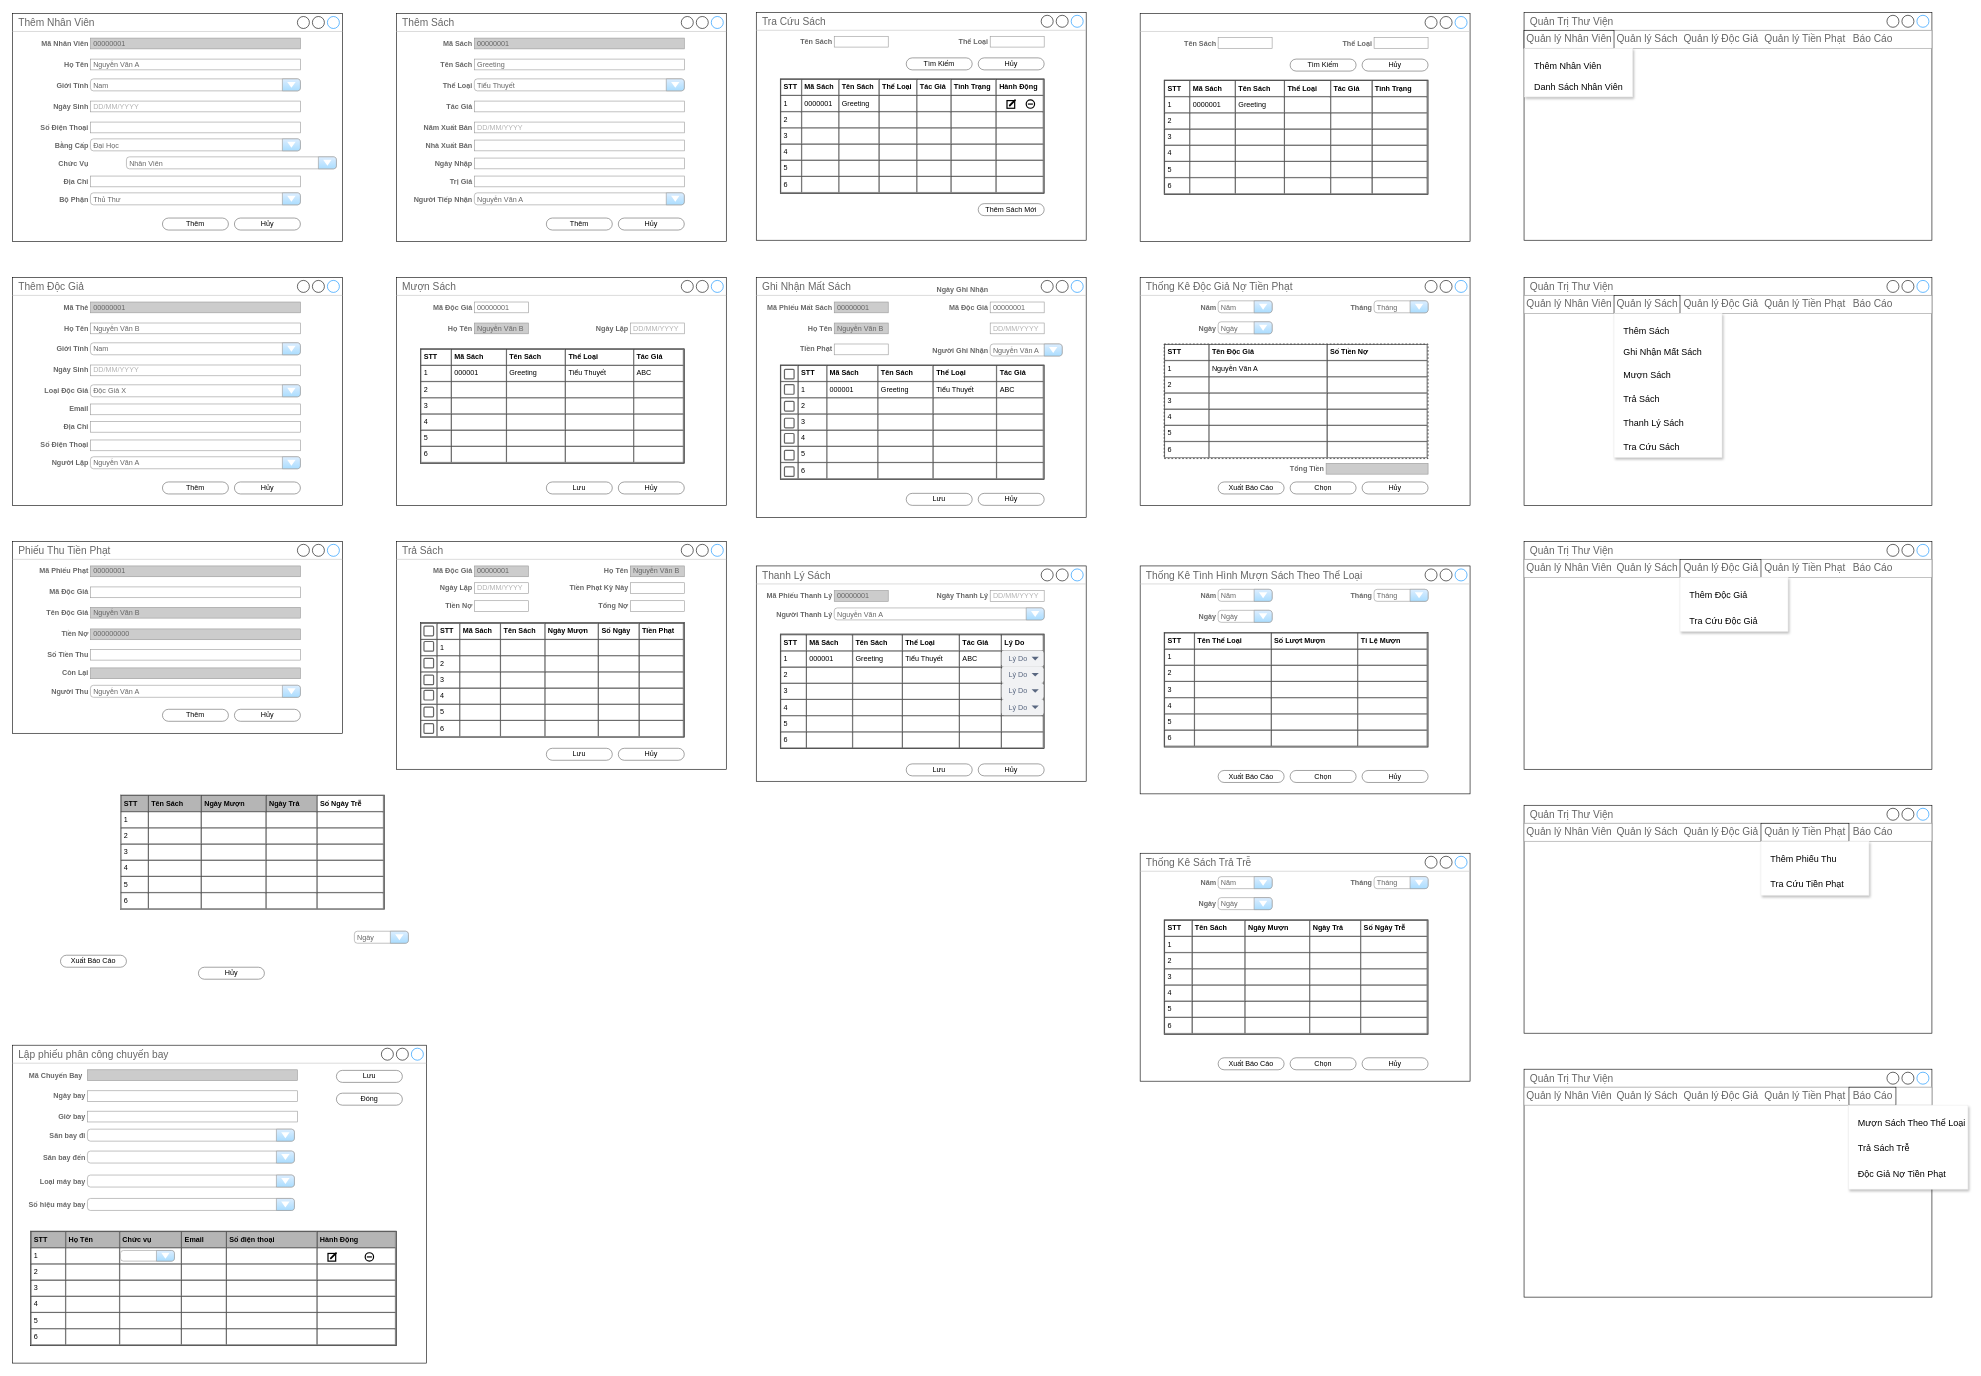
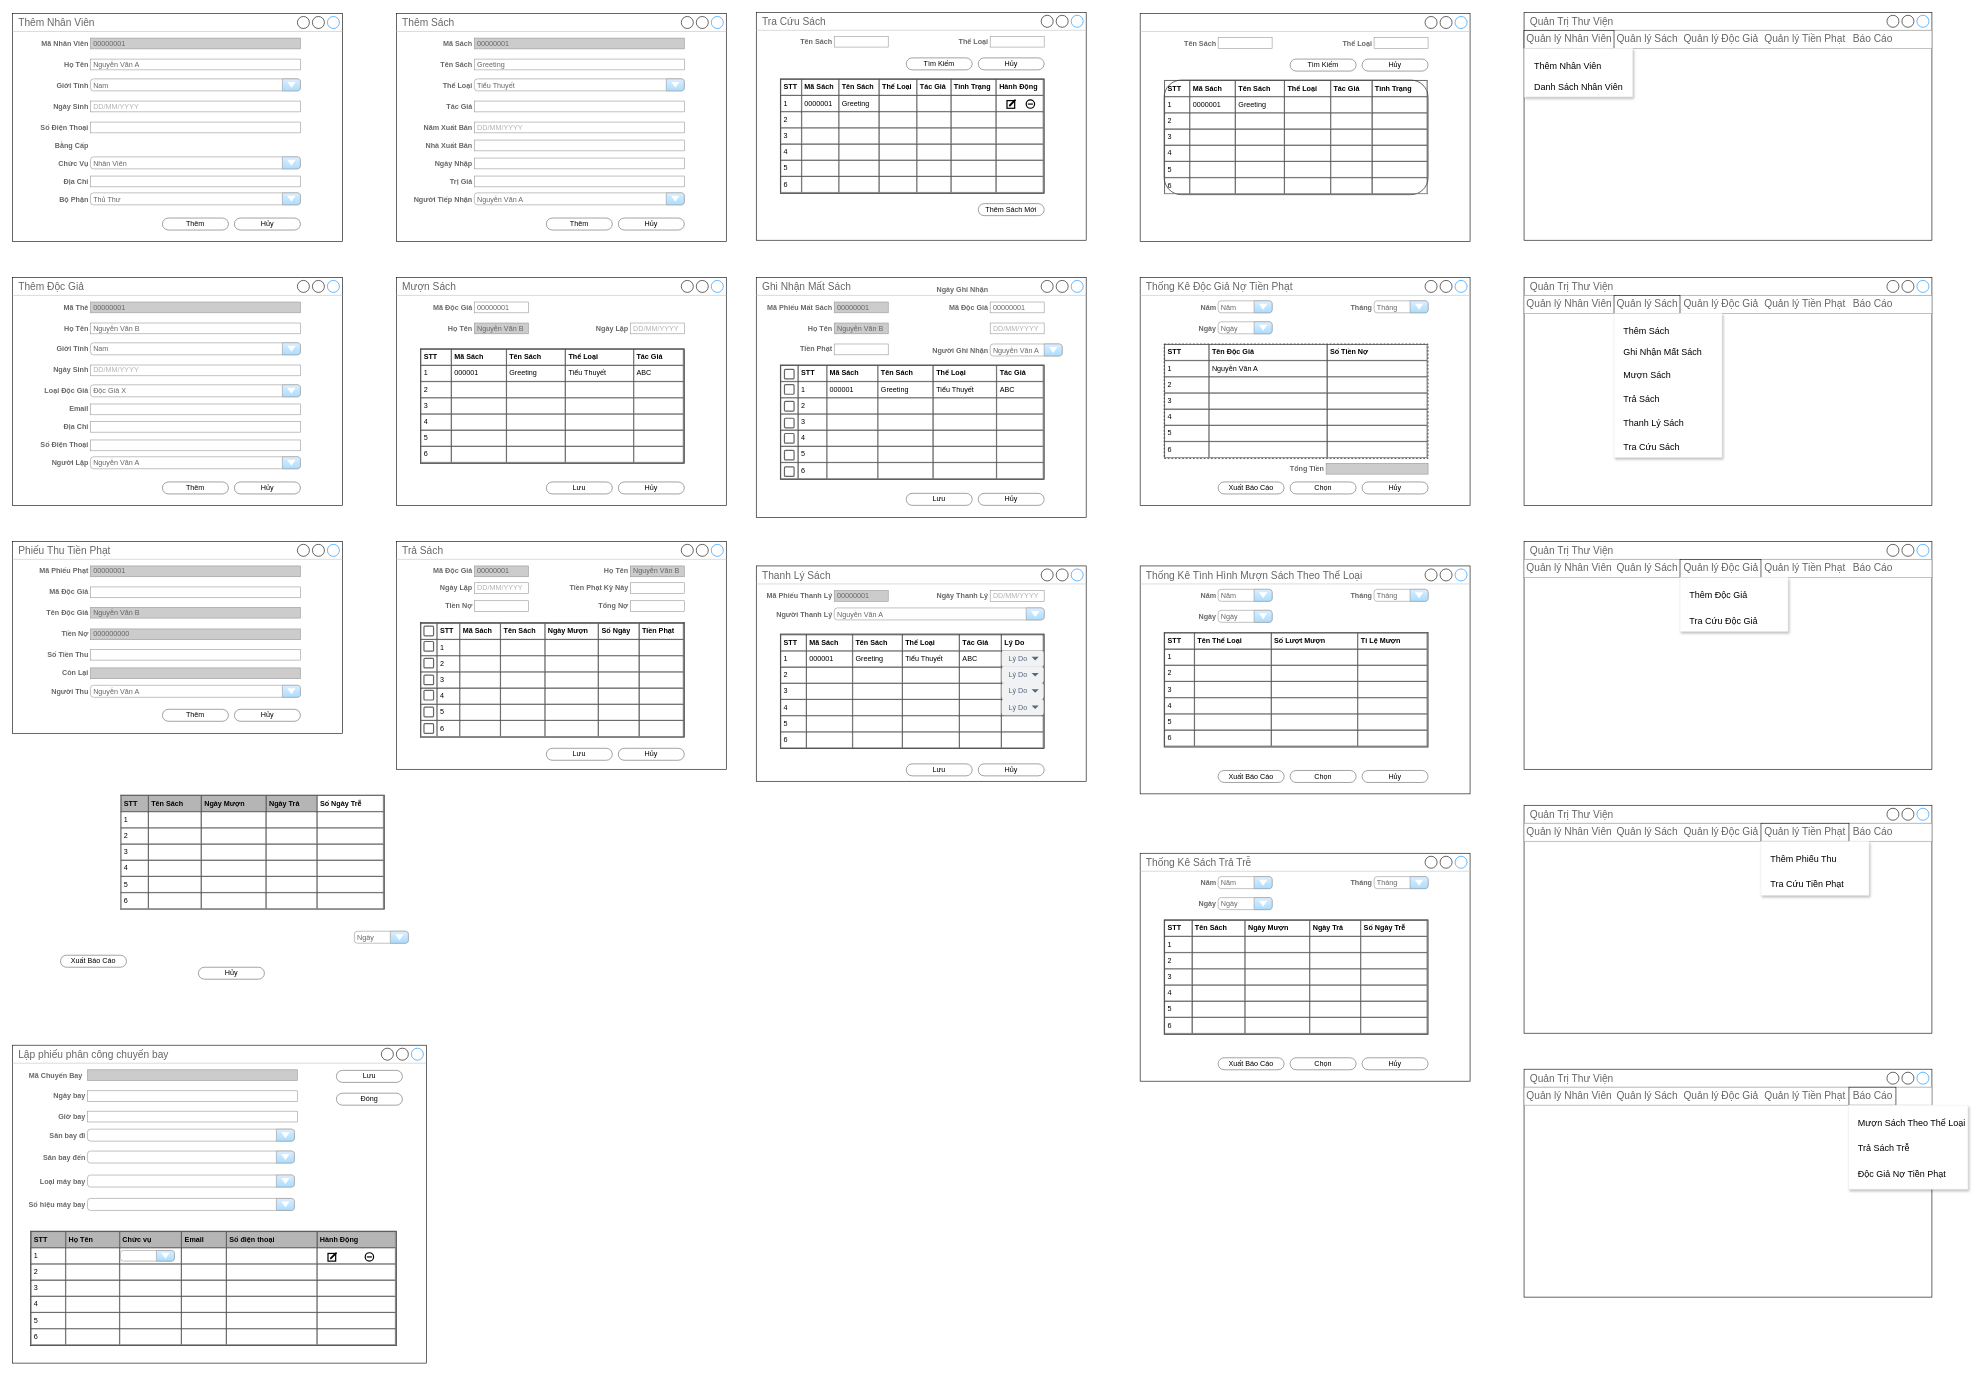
- <mxCell id="173" value="&lt;table cellpadding=&quot;4&quot; cellspacing=&quot;0&quot; border=&quot;1&quot; style=&quot;font-size:1em;width:100%;height:100%;&quot;&gt;&lt;tbody&gt;&lt;tr&gt;&lt;th&gt;STT&lt;/th&gt;&lt;th&gt;Mã Sách&lt;/th&gt;&lt;td&gt;&lt;b&gt;Tên Sách&lt;br&gt;&lt;/b&gt;&lt;/td&gt;&lt;td&gt;&lt;b&gt;Thể Loại&lt;/b&gt;&lt;/td&gt;&lt;td&gt;&lt;b&gt;Tác Giả&lt;/b&gt;&lt;/td&gt;&lt;td&gt;&lt;b&gt;Tình Trạng&lt;/b&gt;&lt;/td&gt;&lt;/tr&gt;&lt;tr&gt;&lt;td&gt;1&lt;/td&gt;&lt;td&gt;0000001&lt;/td&gt;&lt;td&gt;Greeting&lt;/td&gt;&lt;td&gt;&lt;br&gt;&lt;/td&gt;&lt;td&gt;&lt;br&gt;&lt;/td&gt;&lt;td&gt;&lt;br&gt;&lt;/td&gt;&lt;/tr&gt;&lt;tr&gt;&lt;td&gt;2&lt;/td&gt;&lt;td&gt;&lt;/td&gt;&lt;td&gt;&lt;br&gt;&lt;/td&gt;&lt;td&gt;&lt;br&gt;&lt;/td&gt;&lt;td&gt;&lt;br&gt;&lt;/td&gt;&lt;td&gt;&lt;br&gt;&lt;/td&gt;&lt;/tr&gt;&lt;tr&gt;&lt;td&gt;3&lt;/td&gt;&lt;td&gt;&lt;br&gt;&lt;/td&gt;&lt;td&gt;&lt;br&gt;&lt;/td&gt;&lt;td&gt;&lt;br&gt;&lt;/td&gt;&lt;td&gt;&lt;br&gt;&lt;/td&gt;&lt;td&gt;&lt;br&gt;&lt;/td&gt;&lt;/tr&gt;&lt;tr&gt;&lt;td&gt;4&lt;/td&gt;&lt;td&gt;&lt;br&gt;&lt;/td&gt;&lt;td&gt;&lt;br&gt;&lt;/td&gt;&lt;td&gt;&lt;br&gt;&lt;/td&gt;&lt;td&gt;&lt;br&gt;&lt;/td&gt;&lt;td&gt;&lt;br&gt;&lt;/td&gt;&lt;/tr&gt;&lt;tr&gt;&lt;td&gt;5&lt;/td&gt;&lt;td&gt;&lt;br&gt;&lt;/td&gt;&lt;td&gt;&lt;br&gt;&lt;/td&gt;&lt;td&gt;&lt;br&gt;&lt;/td&gt;&lt;td&gt;&lt;br&gt;&lt;/td&gt;&lt;td&gt;&lt;br&gt;&lt;/td&gt;&lt;/tr&gt;&lt;tr&gt;&lt;td&gt;6&lt;/td&gt;&lt;td&gt;&lt;br&gt;&lt;/td&gt;&lt;td&gt;&lt;br&gt;&lt;/td&gt;&lt;td&gt;&lt;br&gt;&lt;/td&gt;&lt;td&gt;&lt;br&gt;&lt;/td&gt;&lt;td&gt;&lt;br&gt;&lt;/td&gt;&lt;/tr&gt;&lt;/tbody&gt;&lt;/table&gt; " style="verticalAlign=top;align=left;overflow=fill;fontSize=12;fontFamily=Helvetica;html=1;fontColor=#000000;fillColor=#FFFFFF;gradientColor=none;rounded=0;shadow=0;sketch=0;" parent="1" vertex="1"><mxGeometry x="1940" y="133" width="440" height="191" as="geometry" /></mxCell>
+ <mxCell id="173" value="&lt;table cellpadding=&quot;4&quot; cellspacing=&quot;0&quot; border=&quot;1&quot; style=&quot;font-size:1em;width:100%;height:100%;&quot;&gt;&lt;tbody&gt;&lt;tr&gt;&lt;th&gt;STT&lt;/th&gt;&lt;th&gt;Mã Sách&lt;/th&gt;&lt;td&gt;&lt;b&gt;Tên Sách&lt;br&gt;&lt;/b&gt;&lt;/td&gt;&lt;td&gt;&lt;b&gt;Thể Loại&lt;/b&gt;&lt;/td&gt;&lt;td&gt;&lt;b&gt;Tác Giả&lt;/b&gt;&lt;/td&gt;&lt;td&gt;&lt;b&gt;Tình Trạng&lt;/b&gt;&lt;/td&gt;&lt;/tr&gt;&lt;tr&gt;&lt;td&gt;1&lt;/td&gt;&lt;td&gt;0000001&lt;/td&gt;&lt;td&gt;Greeting&lt;/td&gt;&lt;td&gt;&lt;br&gt;&lt;/td&gt;&lt;td&gt;&lt;br&gt;&lt;/td&gt;&lt;td&gt;&lt;br&gt;&lt;/td&gt;&lt;/tr&gt;&lt;tr&gt;&lt;td&gt;2&lt;/td&gt;&lt;td&gt;&lt;/td&gt;&lt;td&gt;&lt;br&gt;&lt;/td&gt;&lt;td&gt;&lt;br&gt;&lt;/td&gt;&lt;td&gt;&lt;br&gt;&lt;/td&gt;&lt;td&gt;&lt;br&gt;&lt;/td&gt;&lt;/tr&gt;&lt;tr&gt;&lt;td&gt;3&lt;/td&gt;&lt;td&gt;&lt;br&gt;&lt;/td&gt;&lt;td&gt;&lt;br&gt;&lt;/td&gt;&lt;td&gt;&lt;br&gt;&lt;/td&gt;&lt;td&gt;&lt;br&gt;&lt;/td&gt;&lt;td&gt;&lt;br&gt;&lt;/td&gt;&lt;/tr&gt;&lt;tr&gt;&lt;td&gt;4&lt;/td&gt;&lt;td&gt;&lt;br&gt;&lt;/td&gt;&lt;td&gt;&lt;br&gt;&lt;/td&gt;&lt;td&gt;&lt;br&gt;&lt;/td&gt;&lt;td&gt;&lt;br&gt;&lt;/td&gt;&lt;td&gt;&lt;br&gt;&lt;/td&gt;&lt;/tr&gt;&lt;tr&gt;&lt;td&gt;5&lt;/td&gt;&lt;td&gt;&lt;br&gt;&lt;/td&gt;&lt;td&gt;&lt;br&gt;&lt;/td&gt;&lt;td&gt;&lt;br&gt;&lt;/td&gt;&lt;td&gt;&lt;br&gt;&lt;/td&gt;&lt;td&gt;&lt;br&gt;&lt;/td&gt;&lt;/tr&gt;&lt;tr&gt;&lt;td&gt;6&lt;/td&gt;&lt;td&gt;&lt;br&gt;&lt;/td&gt;&lt;td&gt;&lt;br&gt;&lt;/td&gt;&lt;td&gt;&lt;br&gt;&lt;/td&gt;&lt;td&gt;&lt;br&gt;&lt;/td&gt;&lt;td&gt;&lt;br&gt;&lt;/td&gt;&lt;/tr&gt;&lt;/tbody&gt;&lt;/table&gt; " style="verticalAlign=top;align=left;overflow=fill;fontSize=12;fontFamily=Helvetica;html=1;fontColor=#000000;fillColor=#FFFFFF;gradientColor=none;shadow=0;sketch=0;rounded=1;" parent="1" vertex="1"><mxGeometry x="1940" y="133" width="440" height="191" as="geometry" /></mxCell>
- <mxCell id="43" value="&lt;span style=&quot;font-size: 12px;&quot;&gt;Đại Học&lt;/span&gt;" style="strokeWidth=1;shadow=0;dashed=0;align=center;html=1;shape=mxgraph.mockup.forms.comboBox;strokeColor=#999999;fillColor=#ddeeff;align=left;fillColor2=#aaddff;mainText=;fontColor=#666666;fontSize=17;spacingLeft=3;" parent="1" vertex="1"><mxGeometry x="150" y="231" width="350" height="20" as="geometry" /></mxCell>
- <mxCell id="44" value="&lt;span style=&quot;font-size: 12px;&quot;&gt;Nhân Viên&lt;/span&gt;" style="strokeWidth=1;shadow=0;dashed=0;align=center;html=1;shape=mxgraph.mockup.forms.comboBox;strokeColor=#999999;fillColor=#ddeeff;align=left;fillColor2=#aaddff;mainText=;fontColor=#666666;fontSize=17;spacingLeft=3;" parent="1" vertex="1"><mxGeometry x="210" y="261" width="350" height="20" as="geometry" /></mxCell>
+ <mxCell id="44" value="&lt;span style=&quot;font-size: 12px;&quot;&gt;Nhân Viên&lt;/span&gt;" style="strokeWidth=1;shadow=0;dashed=0;align=center;html=1;shape=mxgraph.mockup.forms.comboBox;strokeColor=#999999;fillColor=#ddeeff;align=left;fillColor2=#aaddff;mainText=;fontColor=#666666;fontSize=17;spacingLeft=3;" parent="1" vertex="1"><mxGeometry x="150" y="261" width="350" height="20" as="geometry" /></mxCell>
